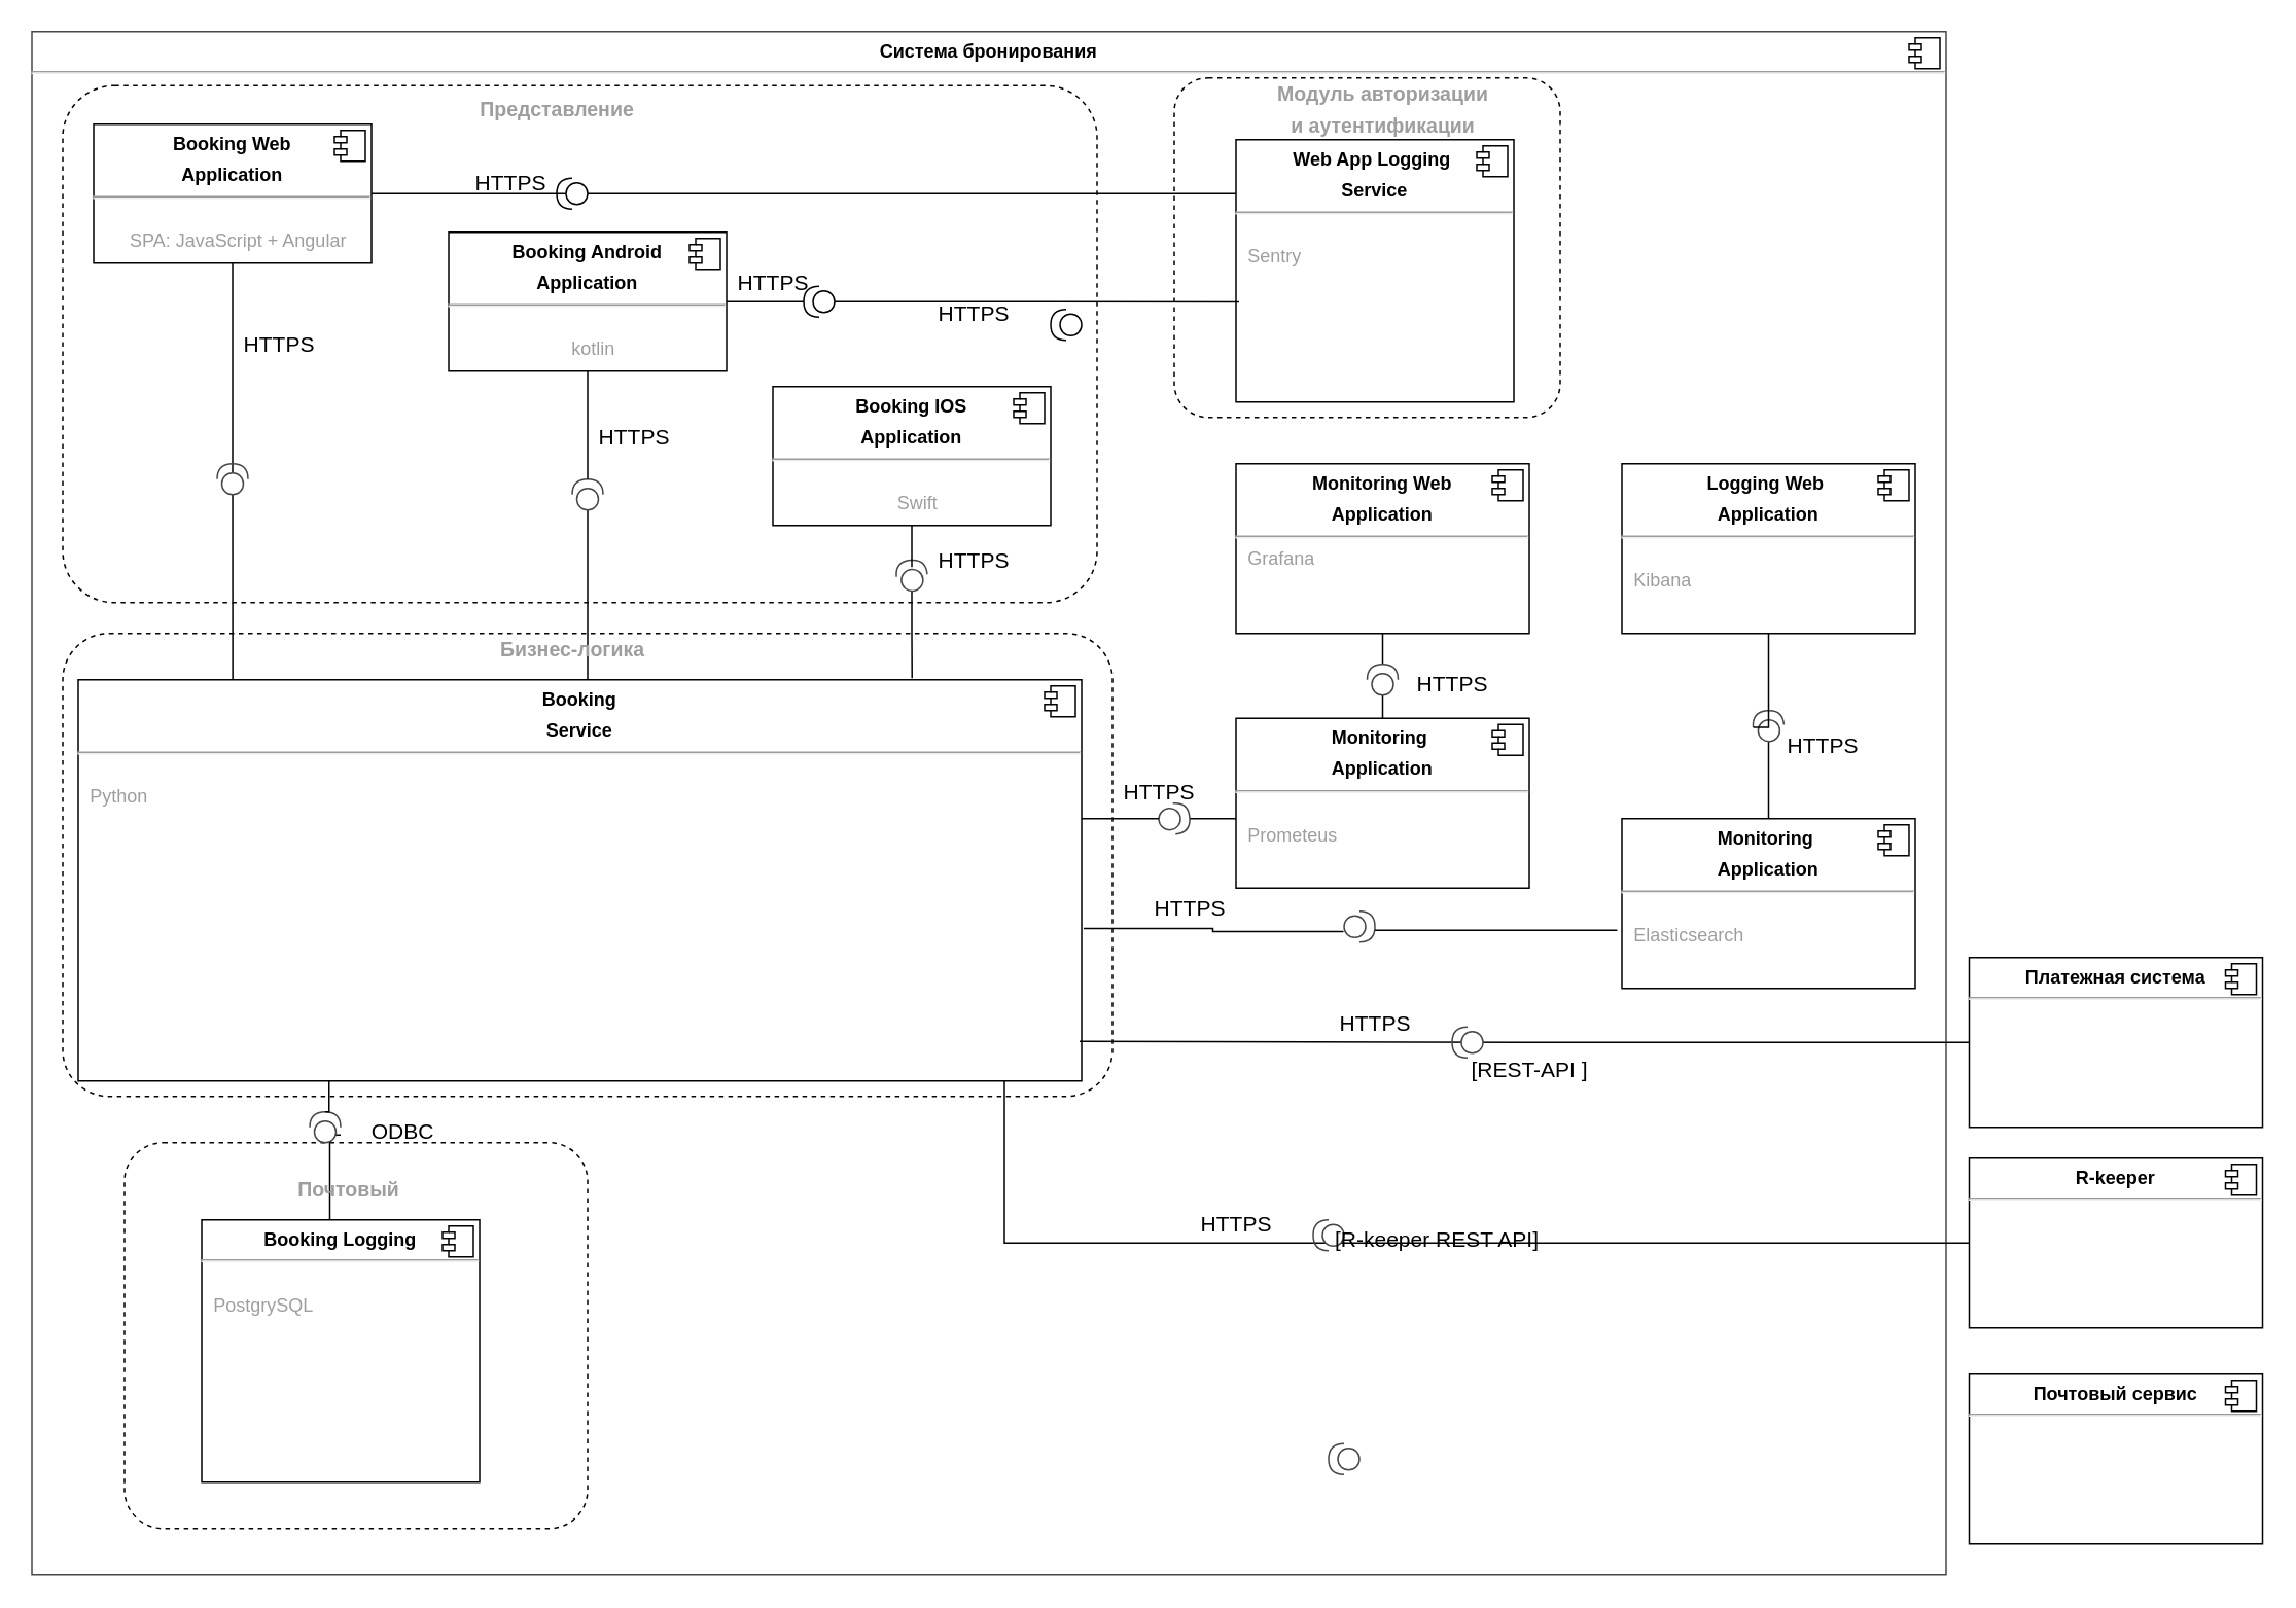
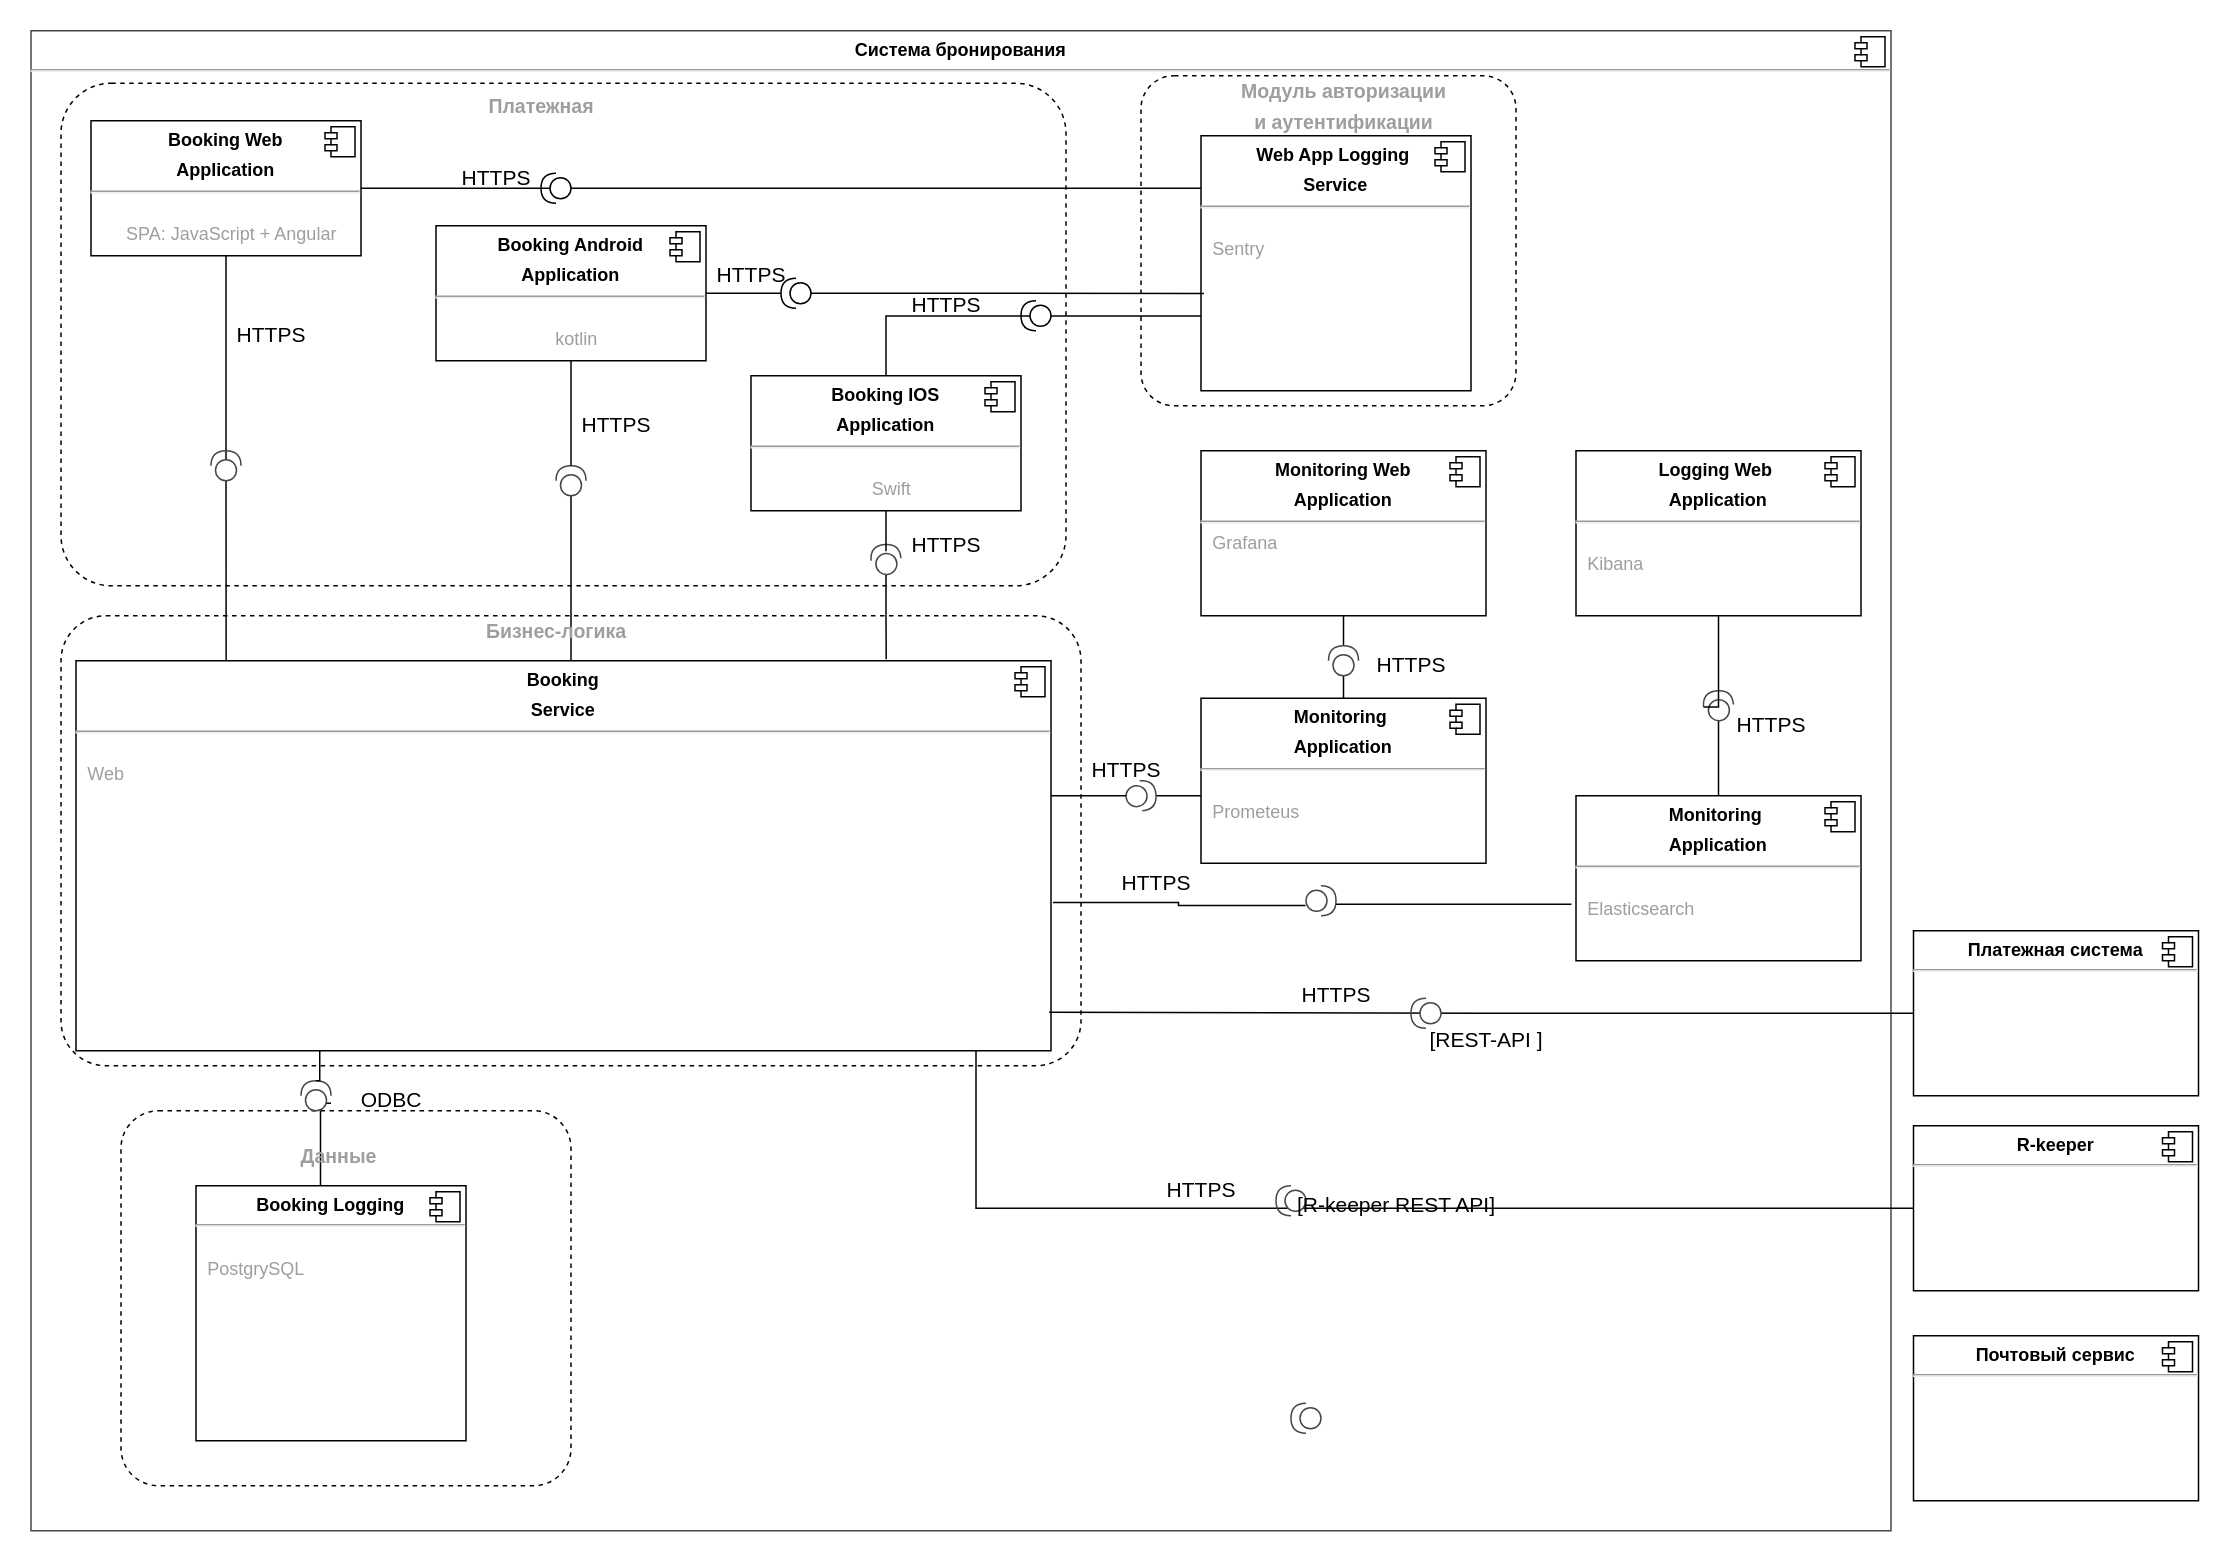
- <mxCell id="24" value="&lt;font style=&quot;font-size: 13px;&quot;&gt;Представление&lt;/font&gt;" style="text;strokeColor=none;fillColor=none;html=1;fontSize=17;fontStyle=1;verticalAlign=middle;align=center;dashed=1;fontColor=#9E9E9E;" parent="1" vertex="1"><mxGeometry x="310" y="50" width="100" height="40" as="geometry" /></mxCell>
+ <mxCell id="24" value="&lt;font style=&quot;font-size: 13px;&quot;&gt;Платежная&lt;/font&gt;" style="text;strokeColor=none;fillColor=none;html=1;fontSize=17;fontStyle=1;verticalAlign=middle;align=center;dashed=1;fontColor=#9E9E9E;" parent="1" vertex="1"><mxGeometry x="310" y="50" width="100" height="40" as="geometry" /></mxCell>
+ <mxCell id="12" style="edgeStyle=orthogonalEdgeStyle;rounded=0;orthogonalLoop=1;jettySize=auto;html=1;exitX=0.5;exitY=0;exitDx=0;exitDy=0;entryX=0;entryY=0.707;entryDx=0;entryDy=0;fontColor=#9E9E9E;endArrow=none;endFill=0;entryPerimeter=0;" parent="1" source="14" target="16" edge="1"><mxGeometry relative="1" as="geometry"><Array as="points"><mxPoint x="590" y="210" /></Array></mxGeometry></mxCell>
- <mxCell id="27" value="&lt;p style=&quot;margin:0px;margin-top:6px;text-align:center;&quot;&gt;&lt;b&gt;Booking&lt;/b&gt;&lt;/p&gt;&lt;p style=&quot;margin:0px;margin-top:6px;text-align:center;&quot;&gt;&lt;b&gt;Service&lt;/b&gt;&lt;/p&gt;&lt;hr&gt;&lt;p style=&quot;margin:0px;margin-left:8px;&quot;&gt;&lt;br&gt;&lt;/p&gt;&lt;p style=&quot;margin:0px;margin-left:8px;&quot;&gt;&lt;font color=&quot;#9e9e9e&quot;&gt;Python&lt;/font&gt;&lt;/p&gt;" style="align=left;overflow=fill;html=1;dropTarget=0;" parent="1" vertex="1"><mxGeometry x="50" y="440" width="650" height="260" as="geometry" /></mxCell>
+ <mxCell id="27" value="&lt;p style=&quot;margin:0px;margin-top:6px;text-align:center;&quot;&gt;&lt;b&gt;Booking&lt;/b&gt;&lt;/p&gt;&lt;p style=&quot;margin:0px;margin-top:6px;text-align:center;&quot;&gt;&lt;b&gt;Service&lt;/b&gt;&lt;/p&gt;&lt;hr&gt;&lt;p style=&quot;margin:0px;margin-left:8px;&quot;&gt;&lt;br&gt;&lt;/p&gt;&lt;p style=&quot;margin:0px;margin-left:8px;&quot;&gt;&lt;font color=&quot;#9e9e9e&quot;&gt;Web&lt;/font&gt;&lt;/p&gt;" style="align=left;overflow=fill;html=1;dropTarget=0;" parent="1" vertex="1"><mxGeometry x="50" y="440" width="650" height="260" as="geometry" /></mxCell>
- <mxCell id="34" value="&lt;span style=&quot;font-size: 13px;&quot;&gt;Почтовый&lt;/span&gt;" style="text;strokeColor=none;fillColor=none;html=1;fontSize=17;fontStyle=1;verticalAlign=middle;align=center;dashed=1;fontColor=#9E9E9E;" parent="1" vertex="1"><mxGeometry x="175" y="750" width="100" height="40" as="geometry" /></mxCell>
+ <mxCell id="34" value="&lt;span style=&quot;font-size: 13px;&quot;&gt;Данные&lt;/span&gt;" style="text;strokeColor=none;fillColor=none;html=1;fontSize=17;fontStyle=1;verticalAlign=middle;align=center;dashed=1;fontColor=#9E9E9E;" parent="1" vertex="1"><mxGeometry x="175" y="750" width="100" height="40" as="geometry" /></mxCell>
